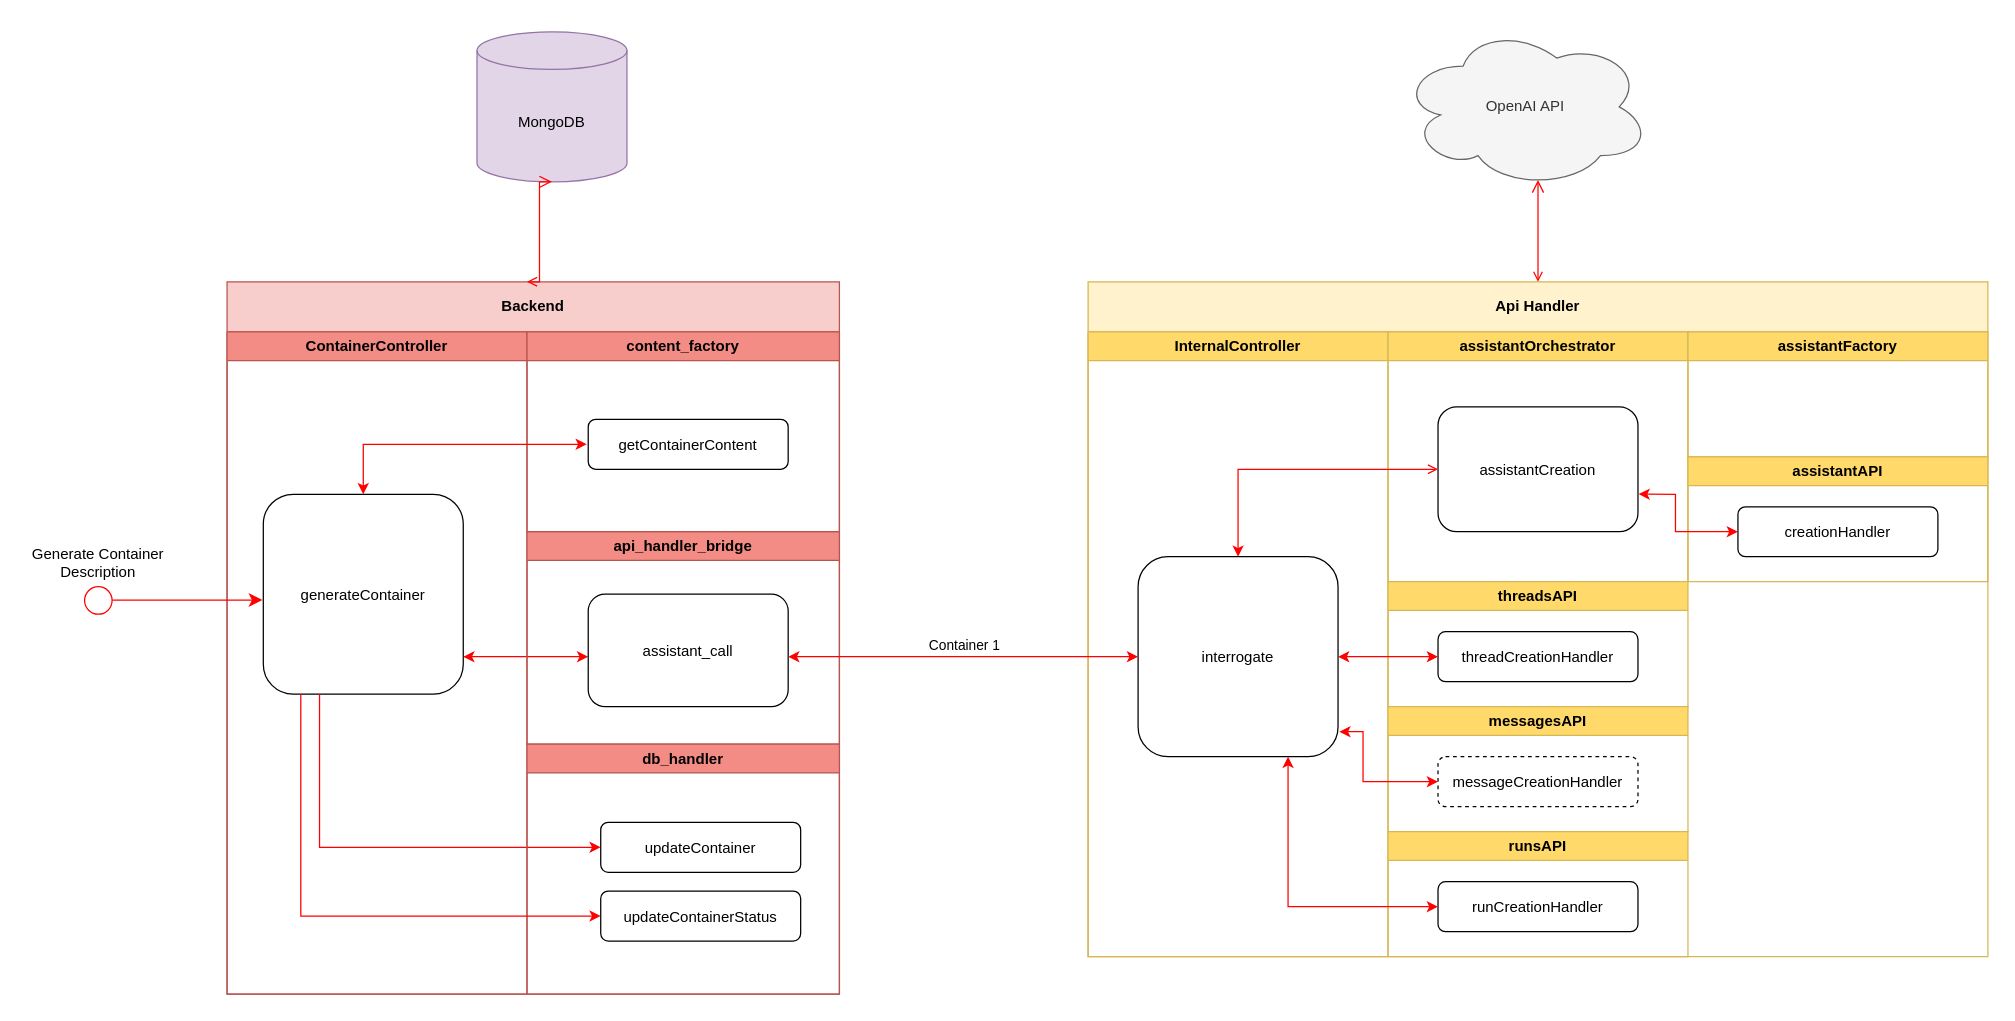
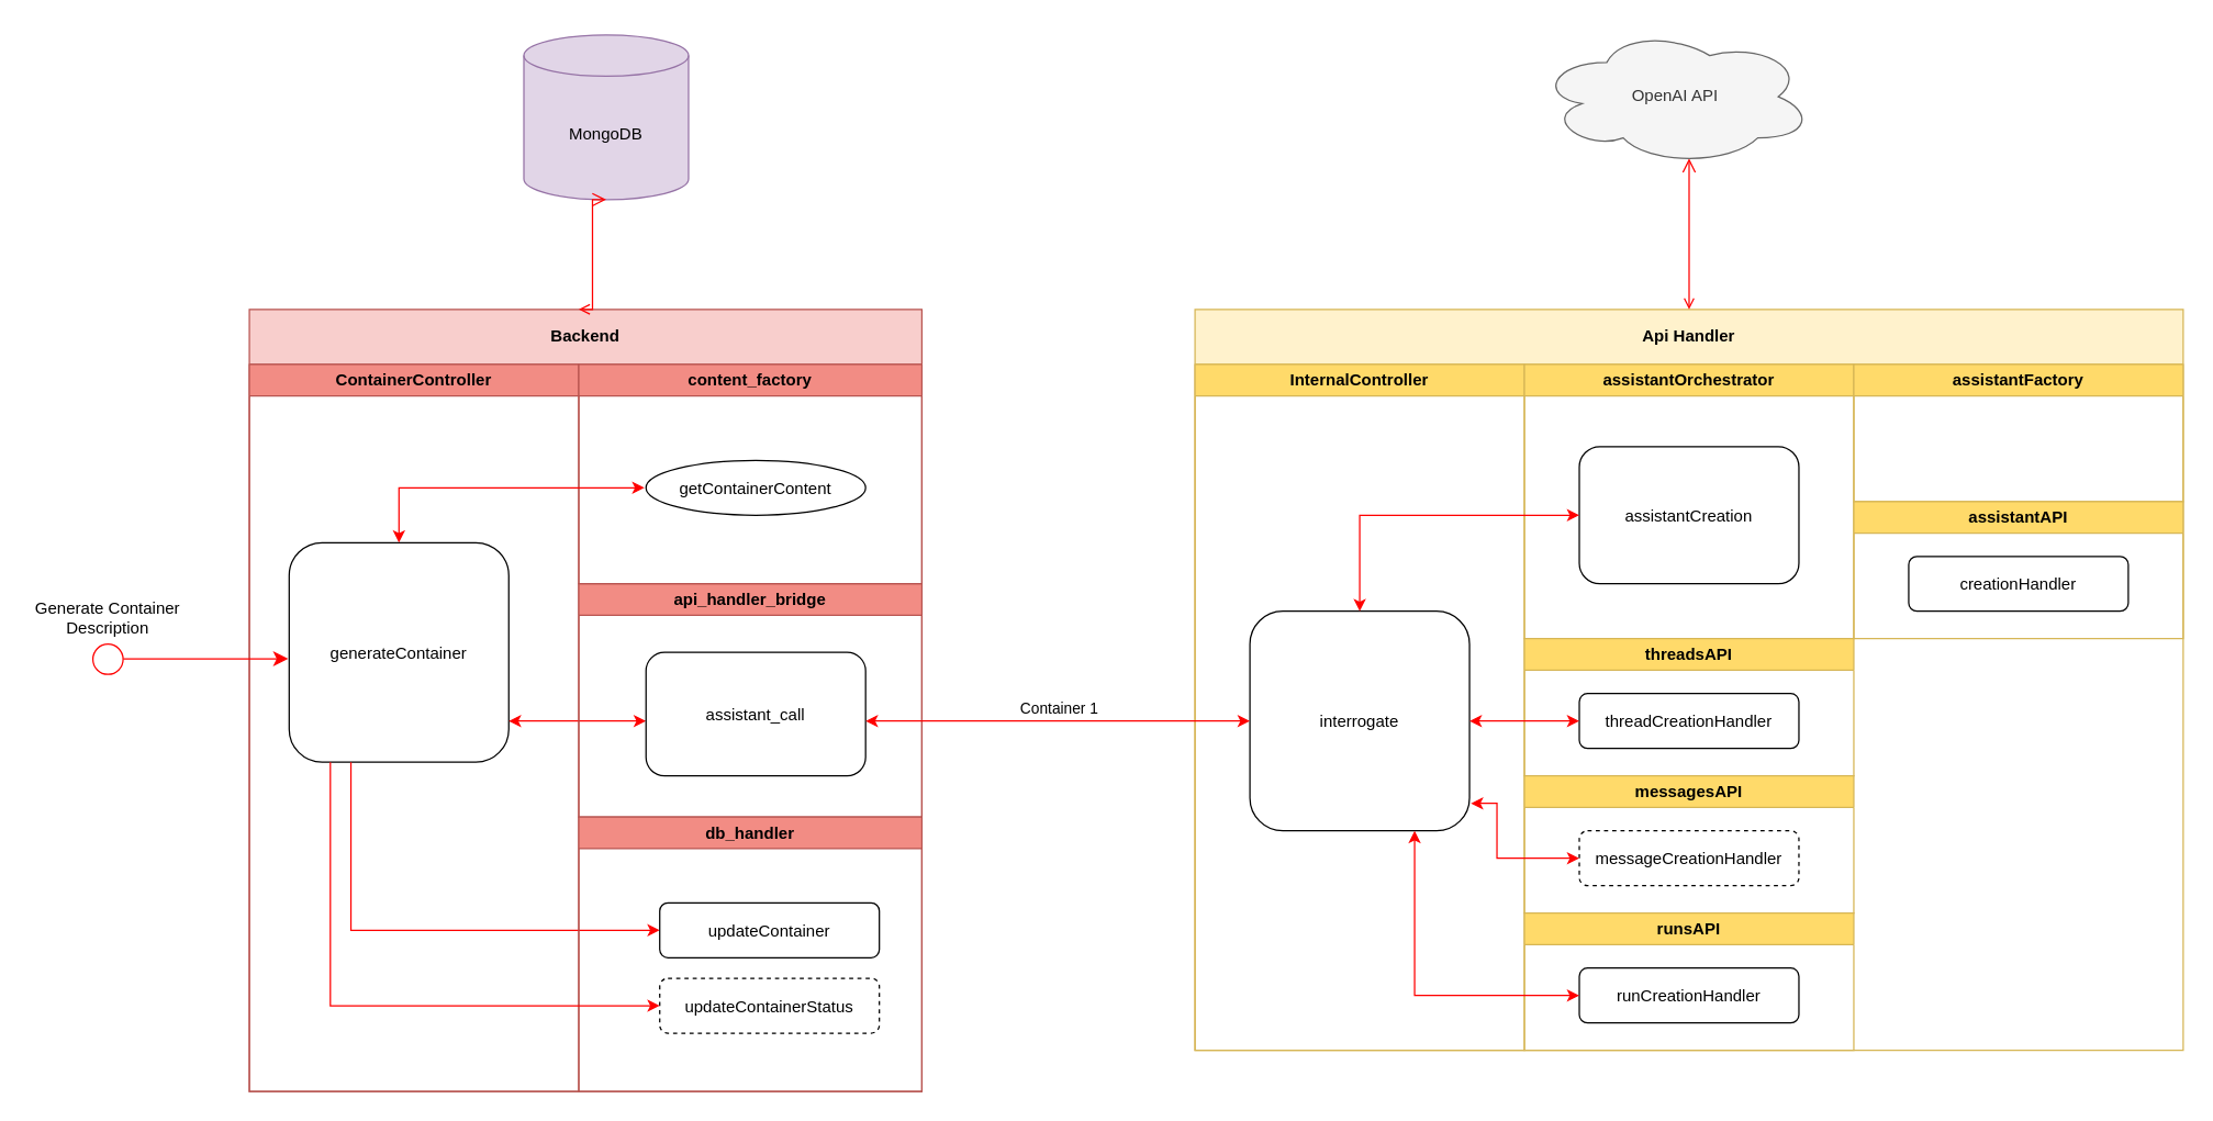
- <mxCell id="41" value="OpenAI API" style="ellipse;shape=cloud;whiteSpace=wrap;html=1;fillColor=#f5f5f5;fontColor=#333333;strokeColor=#666666;" parent="1" vertex="1"><mxGeometry x="1120" y="20" width="200" height="130" as="geometry" /></mxCell>
+ <mxCell id="41" value="OpenAI API" style="ellipse;shape=cloud;whiteSpace=wrap;html=1;fillColor=#f5f5f5;fontColor=#333333;strokeColor=#666666;" parent="1" vertex="1"><mxGeometry x="1120" y="20" width="200" height="100" as="geometry" /></mxCell>
- <mxCell id="10" value="getContainerContent" style="rounded=1;" vertex="1" parent="9"><mxGeometry x="49" y="70" width="160" height="40" as="geometry" /></mxCell>
+ <mxCell id="10" value="getContainerContent" style="ellipse;" vertex="1" parent="9"><mxGeometry x="49" y="70" width="160" height="40" as="geometry" /></mxCell>
- <mxCell id="24" value="" style="edgeStyle=orthogonalEdgeStyle;rounded=0;orthogonalLoop=1;jettySize=auto;html=1;startArrow=classic;startFill=1;entryX=0;entryY=0.5;entryDx=0;entryDy=0;strokeColor=#ff0000;endArrow=open;" parent="19" source="21" target="23" edge="1"><mxGeometry relative="1" as="geometry"><Array as="points"><mxPoint x="120" y="150" /></Array></mxGeometry></mxCell>
+ <mxCell id="24" value="" style="edgeStyle=orthogonalEdgeStyle;rounded=0;orthogonalLoop=1;jettySize=auto;html=1;startArrow=classic;startFill=1;entryX=0;entryY=0.5;entryDx=0;entryDy=0;strokeColor=#ff0000;" parent="19" source="21" target="23" edge="1"><mxGeometry relative="1" as="geometry"><Array as="points"><mxPoint x="120" y="150" /></Array></mxGeometry></mxCell>
- <mxCell id="28" value="" style="endArrow=classic;html=1;rounded=0;exitX=1.003;exitY=0.699;exitDx=0;exitDy=0;entryX=0;entryY=0.5;entryDx=0;entryDy=0;startArrow=classic;startFill=1;exitPerimeter=0;strokeColor=#ff0000;" parent="19" source="23" target="27" edge="1"><mxGeometry width="50" height="50" relative="1" as="geometry"><mxPoint x="470" y="240" as="sourcePoint" /><mxPoint x="470" y="280" as="targetPoint" /><Array as="points"><mxPoint x="470" y="170" /><mxPoint x="470" y="200" /></Array></mxGeometry></mxCell>
- <mxCell id="14" value="updateContainerStatus" style="rounded=1;" parent="12" vertex="1"><mxGeometry x="59" y="117.5" width="160" height="40" as="geometry" /></mxCell>
+ <mxCell id="14" value="updateContainerStatus" style="rounded=1;dashed=1;" parent="12" vertex="1"><mxGeometry x="59" y="117.5" width="160" height="40" as="geometry" /></mxCell>
